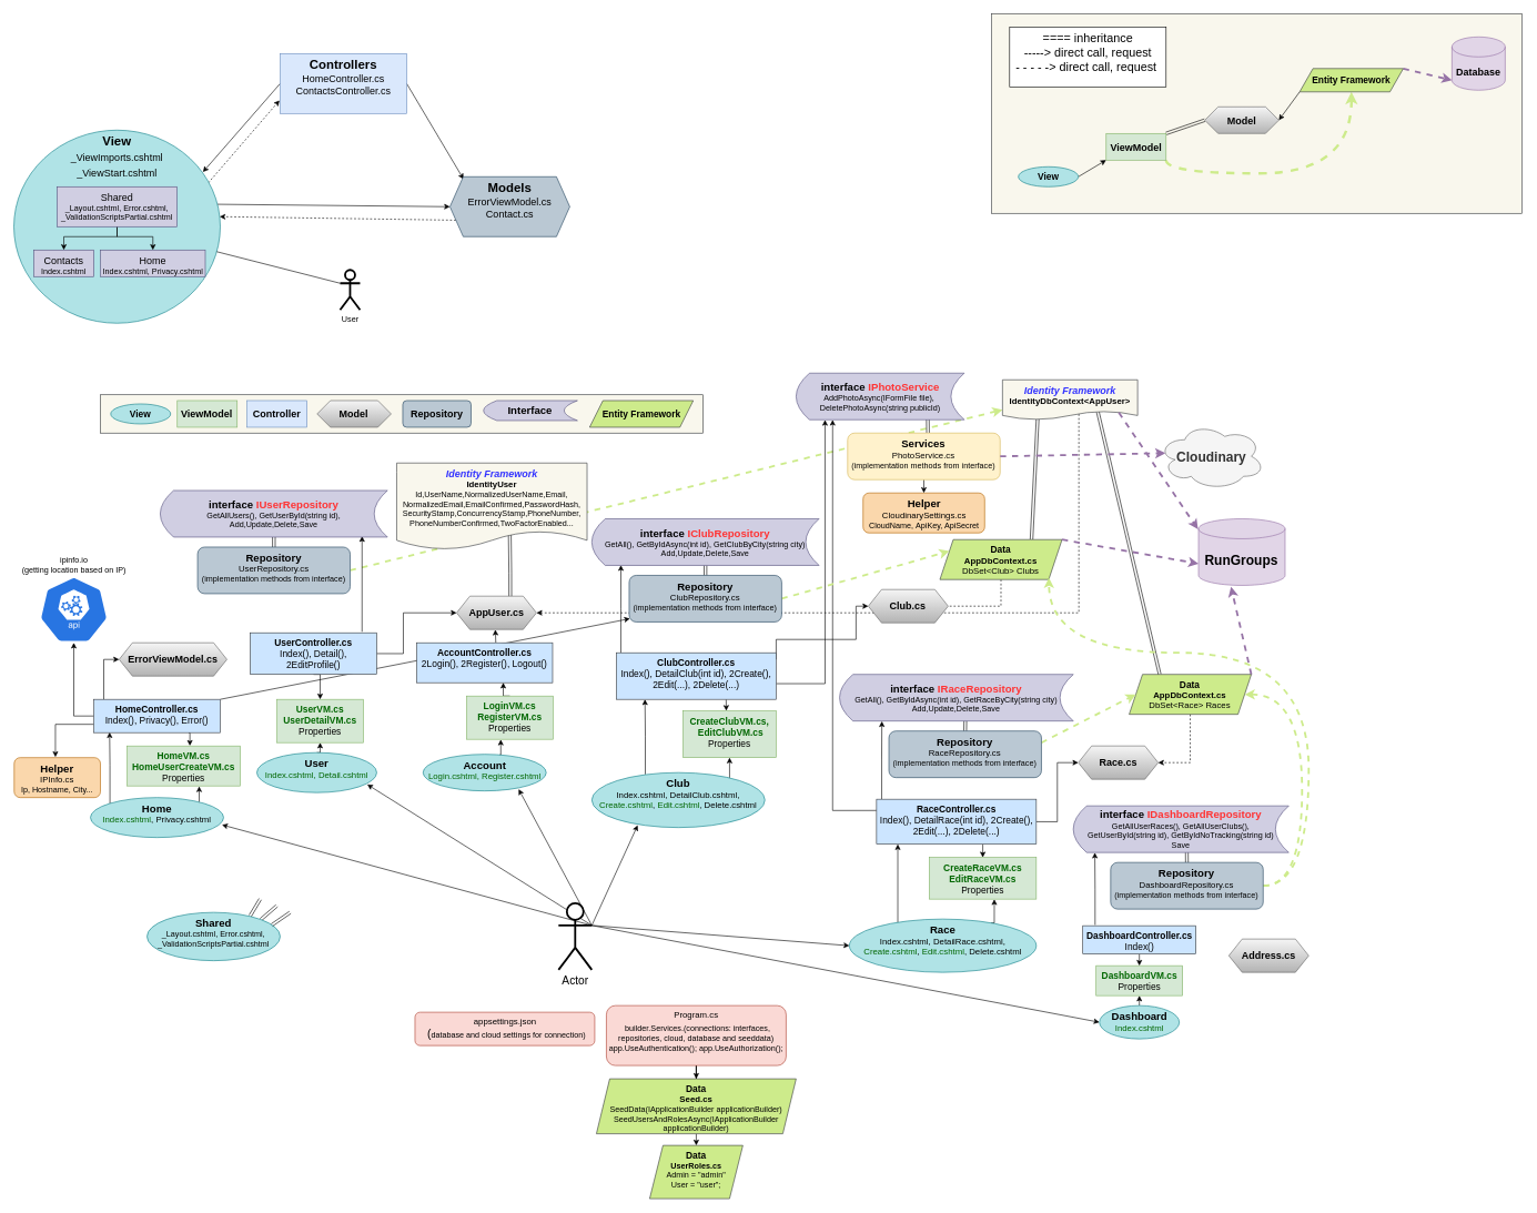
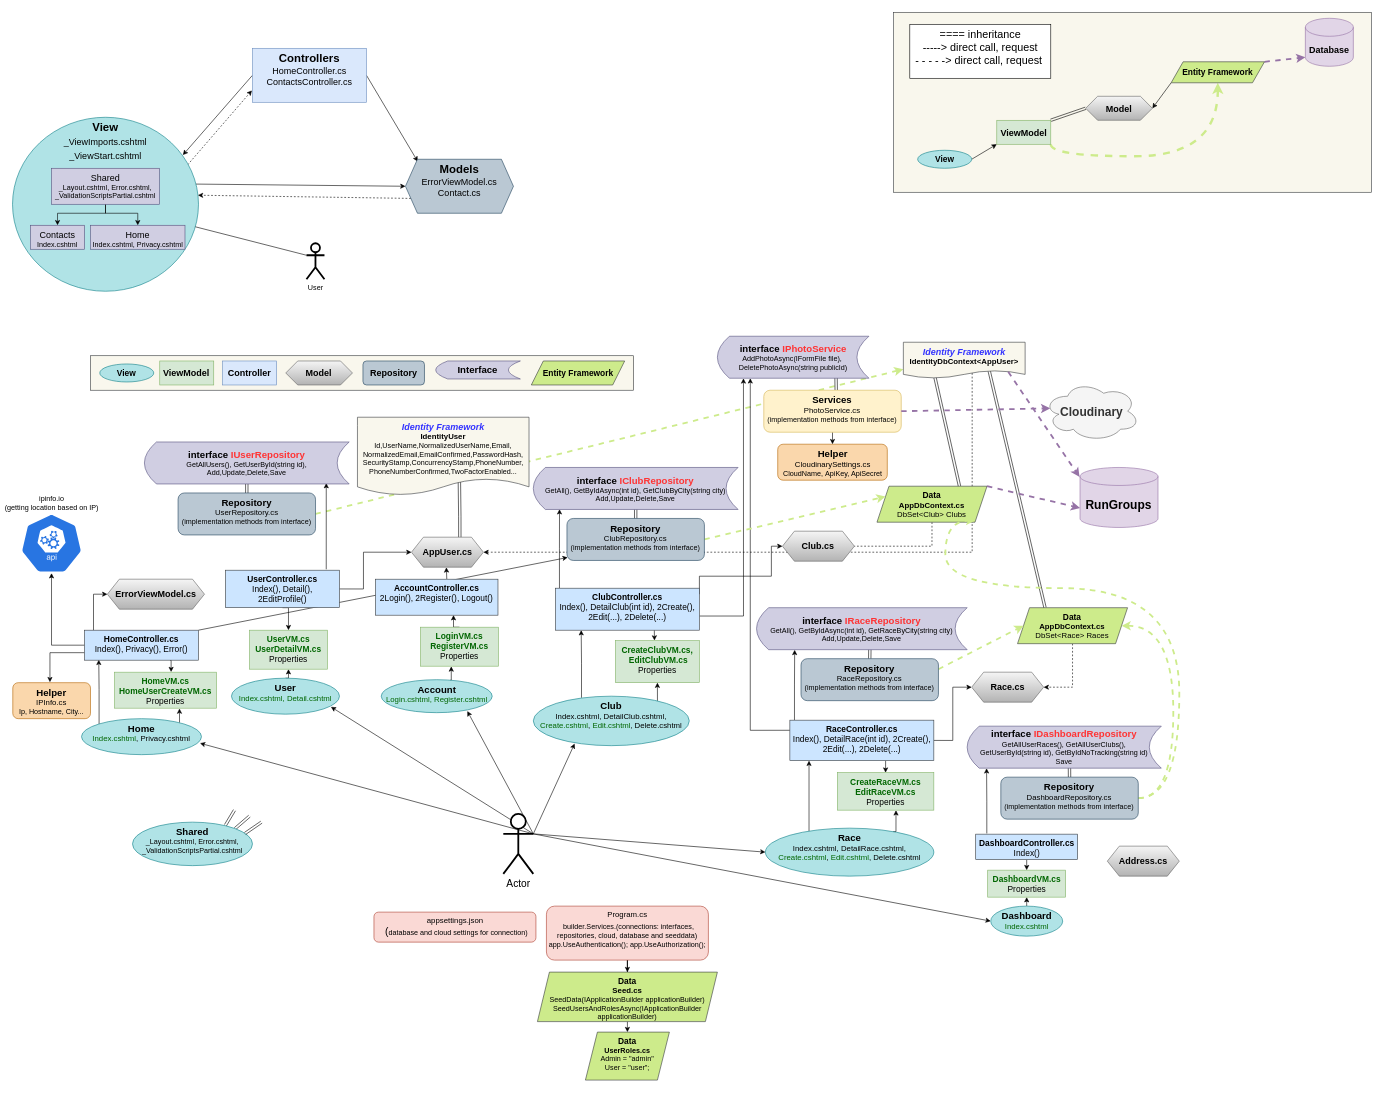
- <mxCell id="96" value="&lt;font style=&quot;font-size: 15px;&quot;&gt;&lt;b&gt;Database&lt;/b&gt;&lt;/font&gt;" style="shape=cylinder3;whiteSpace=wrap;html=1;boundedLbl=1;backgroundOutline=1;size=15;fillColor=#e1d5e7;strokeColor=#9673a6;" parent="1" vertex="1"><mxGeometry x="2180.12" y="55" width="80" height="80" as="geometry" /></mxCell>
+ <mxCell id="96" value="&lt;font style=&quot;font-size: 15px;&quot;&gt;&lt;b&gt;Database&lt;/b&gt;&lt;/font&gt;" style="shape=cylinder3;whiteSpace=wrap;html=1;boundedLbl=1;backgroundOutline=1;size=15;fillColor=#e1d5e7;strokeColor=#9673a6;" parent="1" vertex="1"><mxGeometry x="2175.12" y="30" width="80" height="80" as="geometry" /></mxCell>
- <mxCell id="66" value="&lt;font style=&quot;font-size: 13px;&quot;&gt;&lt;b&gt;&lt;font style=&quot;font-size: 14px;&quot;&gt;Data&lt;/font&gt;&lt;br&gt;AppDbContext.cs&lt;br&gt;&lt;/b&gt;DbSet&amp;lt;Club&amp;gt; Clubs&lt;br&gt;&lt;/font&gt;" style="shape=parallelogram;perimeter=parallelogramPerimeter;whiteSpace=wrap;html=1;fixedSize=1;fillColor=#cdeb8b;strokeColor=#36393d;verticalAlign=top;" parent="1" vertex="1"><mxGeometry x="1411.02" y="810" width="183.44" height="60" as="geometry" /></mxCell>
+ <mxCell id="66" value="&lt;font style=&quot;font-size: 13px;&quot;&gt;&lt;b&gt;&lt;font style=&quot;font-size: 14px;&quot;&gt;Data&lt;/font&gt;&lt;br&gt;AppDbContext.cs&lt;br&gt;&lt;/b&gt;DbSet&amp;lt;Club&amp;gt; Clubs&lt;br&gt;&lt;/font&gt;" style="shape=parallelogram;perimeter=parallelogramPerimeter;whiteSpace=wrap;html=1;fixedSize=1;fillColor=#cdeb8b;strokeColor=#36393d;verticalAlign=top;" parent="1" vertex="1"><mxGeometry x="1461.02" y="810" width="183.44" height="60" as="geometry" /></mxCell>
- <mxCell id="137" value="ipinfo.io&lt;br&gt;(getting location based on IP)" style="sketch=0;html=1;dashed=0;whitespace=wrap;fillColor=#2875E2;strokeColor=#ffffff;points=[[0.005,0.63,0],[0.1,0.2,0],[0.9,0.2,0],[0.5,0,0],[0.995,0.63,0],[0.72,0.99,0],[0.5,1,0],[0.28,0.99,0]];verticalLabelPosition=top;align=center;verticalAlign=bottom;shape=mxgraph.kubernetes.icon;prIcon=api;labelPosition=center;" parent="1" vertex="1"><mxGeometry x="55" y="865" width="110" height="100" as="geometry" /></mxCell>
+ <mxCell id="137" value="ipinfo.io&lt;br&gt;(getting location based on IP)" style="sketch=0;html=1;dashed=0;whitespace=wrap;fillColor=#2875E2;strokeColor=#ffffff;points=[[0.005,0.63,0],[0.1,0.2,0],[0.9,0.2,0],[0.5,0,0],[0.995,0.63,0],[0.72,0.99,0],[0.5,1,0],[0.28,0.99,0]];verticalLabelPosition=top;align=center;verticalAlign=bottom;shape=mxgraph.kubernetes.icon;prIcon=api;labelPosition=center;" parent="1" vertex="1"><mxGeometry x="30" y="855" width="110" height="100" as="geometry" /></mxCell>
- <mxCell id="59" style="rounded=0;orthogonalLoop=1;jettySize=auto;html=1;exitX=1;exitY=0;exitDx=0;exitDy=0;entryX=0.375;entryY=1.02;entryDx=0;entryDy=0;entryPerimeter=0;dashed=1;strokeWidth=3;strokeColor=#9673A6;" parent="1" source="62" target="63" edge="1"><mxGeometry relative="1" as="geometry" /></mxCell>
